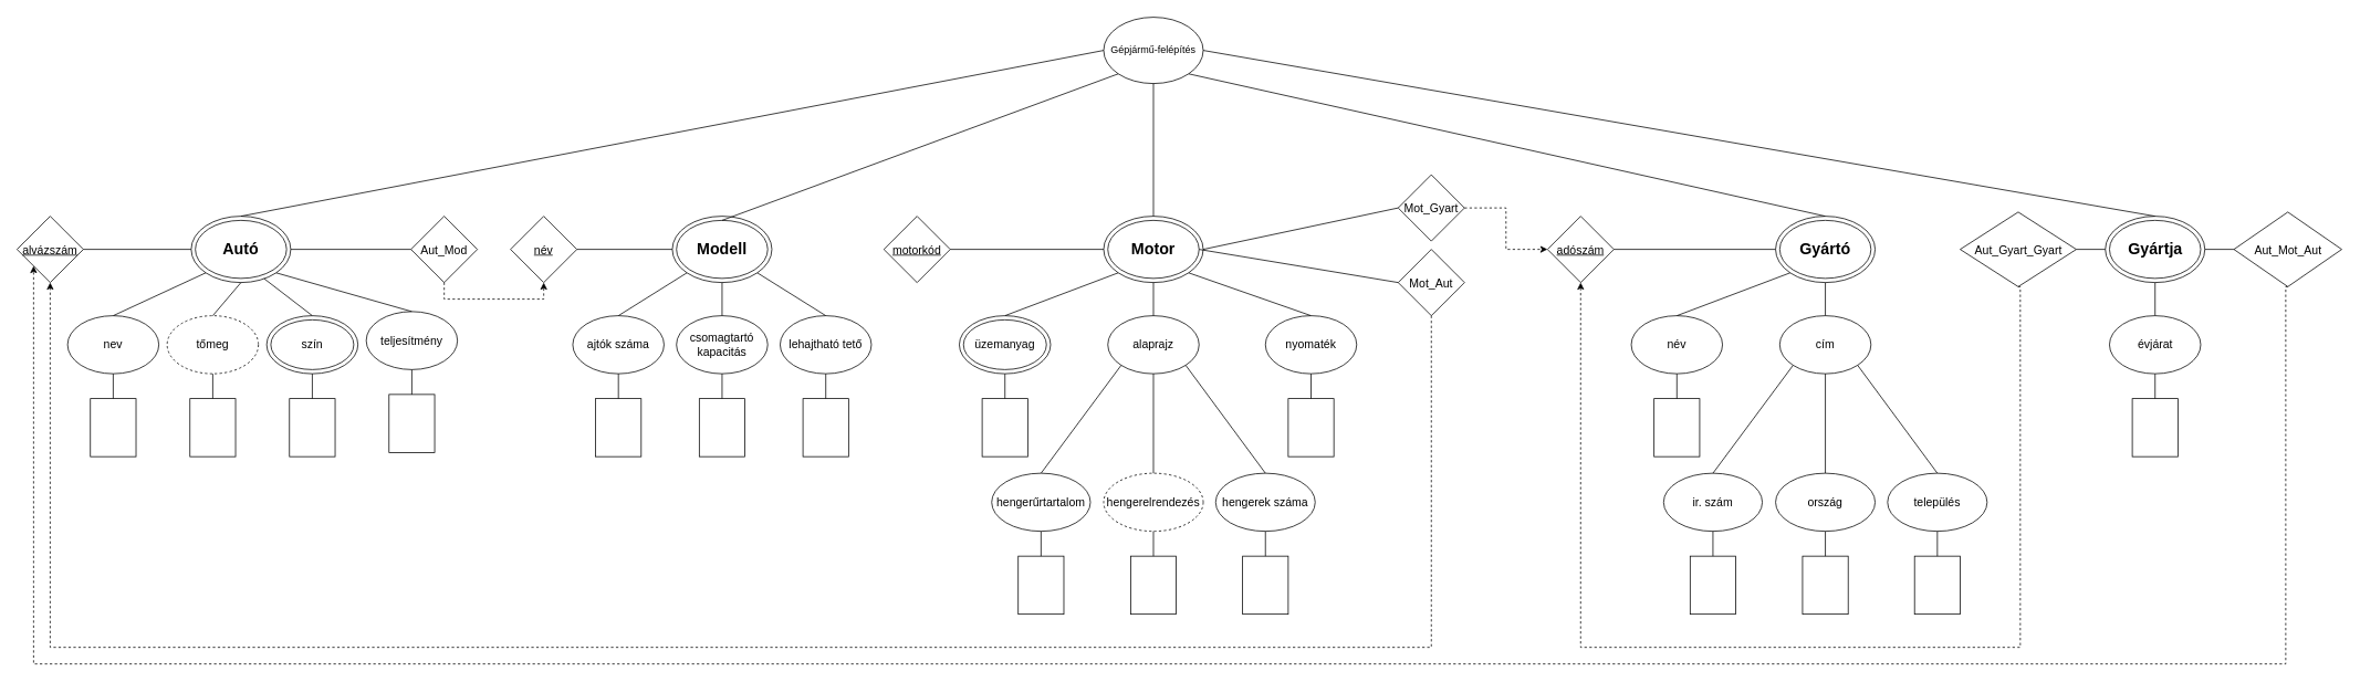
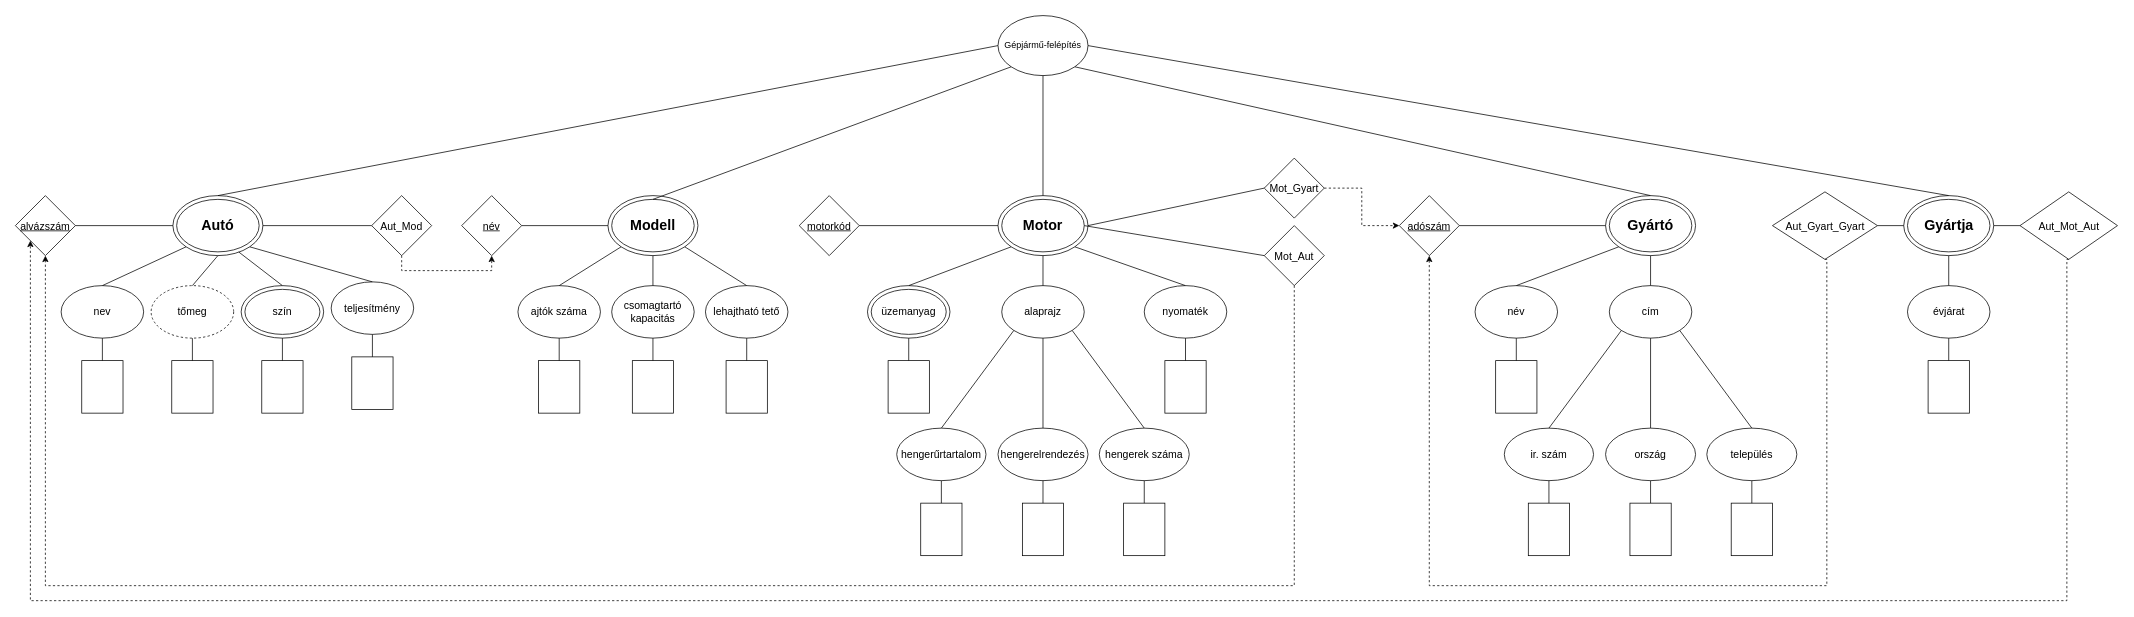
- <mxCell id="59" value="&lt;font style=&quot;font-size: 14px;&quot;&gt;hengerelrendezés&lt;/font&gt;" style="ellipse;whiteSpace=wrap;html=1;fillColor=none;dashed=1;" vertex="1" parent="1"><mxGeometry x="1330" y="570" width="120" height="70" as="geometry" /></mxCell>
+ <mxCell id="59" value="&lt;font style=&quot;font-size: 14px;&quot;&gt;hengerelrendezés&lt;/font&gt;" style="ellipse;whiteSpace=wrap;html=1;fillColor=none;" vertex="1" parent="1"><mxGeometry x="1330" y="570" width="120" height="70" as="geometry" /></mxCell>
